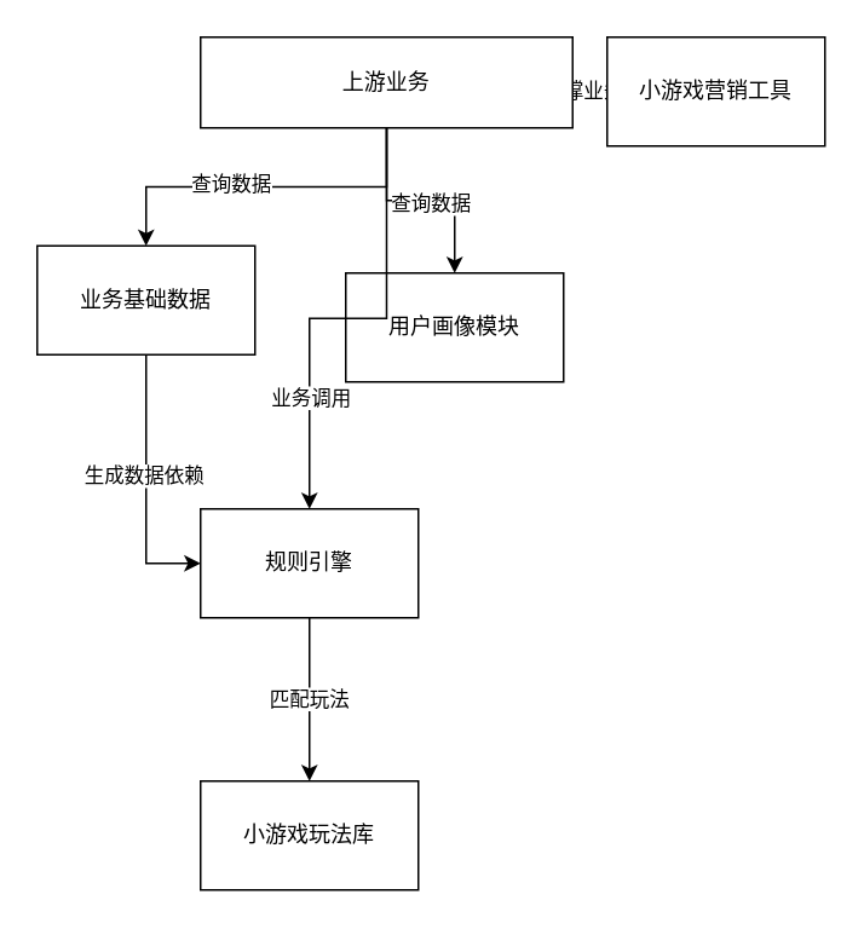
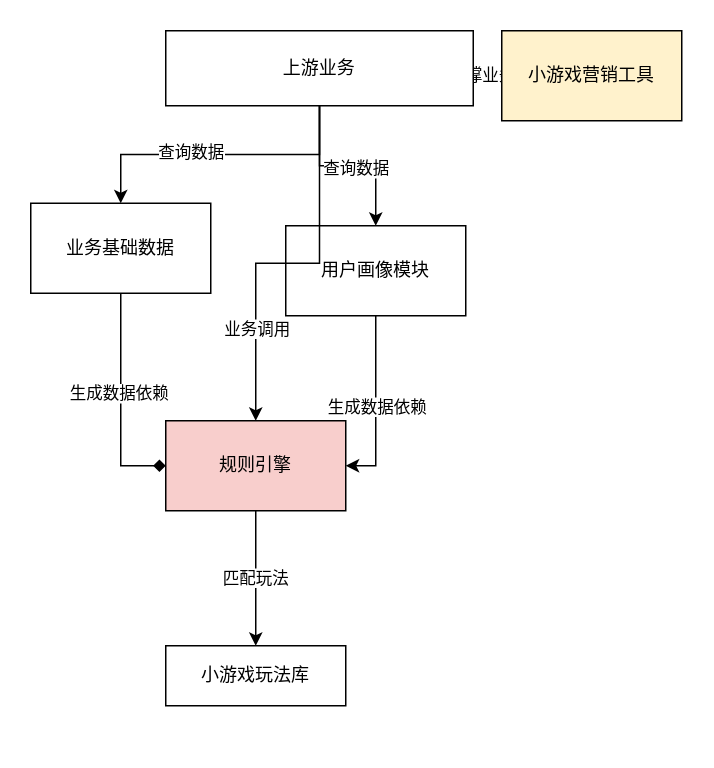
- <mxCell id="6" value="小游戏营销工具" style="rounded=0;whiteSpace=wrap;html=1;" parent="1" vertex="1"><mxGeometry x="334" y="20" width="120" height="60" as="geometry" /></mxCell>
+ <mxCell id="6" value="小游戏营销工具" style="rounded=0;whiteSpace=wrap;html=1;fillColor=#fff2cc;" parent="1" vertex="1"><mxGeometry x="334" y="20" width="120" height="60" as="geometry" /></mxCell>
+ <mxCell id="7" style="edgeStyle=orthogonalEdgeStyle;rounded=0;orthogonalLoop=1;jettySize=auto;html=1;entryX=1;entryY=0.5;entryDx=0;entryDy=0;" edge="1" parent="1" source="9" target="3"><mxGeometry relative="1" as="geometry" /></mxCell>
+ <mxCell id="8" value="生成数据依赖" style="edgeLabel;html=1;align=center;verticalAlign=middle;resizable=0;points=[];" vertex="1" connectable="0" parent="7"><mxGeometry x="-0.067" relative="1" as="geometry"><mxPoint y="4" as="offset" /></mxGeometry></mxCell>
- <mxCell id="10" style="edgeStyle=orthogonalEdgeStyle;rounded=0;orthogonalLoop=1;jettySize=auto;html=1;entryX=0;entryY=0.5;entryDx=0;entryDy=0;" edge="1" parent="1" source="12" target="3"><mxGeometry relative="1" as="geometry" /></mxCell>
+ <mxCell id="10" style="edgeStyle=orthogonalEdgeStyle;rounded=0;orthogonalLoop=1;jettySize=auto;html=1;entryX=0;entryY=0.5;entryDx=0;entryDy=0;endArrow=diamond;" edge="1" parent="1" source="12" target="3"><mxGeometry relative="1" as="geometry" /></mxCell>
- <mxCell id="3" value="规则引擎" style="rounded=0;whiteSpace=wrap;html=1;" parent="1" vertex="1"><mxGeometry x="110" y="280" width="120" height="60" as="geometry" /></mxCell>
+ <mxCell id="3" value="规则引擎" style="rounded=0;whiteSpace=wrap;html=1;fillColor=#f8cecc;" parent="1" vertex="1"><mxGeometry x="110" y="280" width="120" height="60" as="geometry" /></mxCell>
- <mxCell id="4" value="小游戏玩法库" style="rounded=0;whiteSpace=wrap;html=1;" parent="1" vertex="1"><mxGeometry x="110" y="430" width="120" height="60" as="geometry" /></mxCell>
+ <mxCell id="4" value="小游戏玩法库" style="rounded=0;whiteSpace=wrap;html=1;" parent="1" vertex="1"><mxGeometry x="110" y="430" width="120" height="40" as="geometry" /></mxCell>
